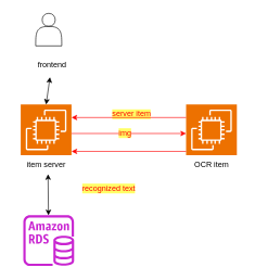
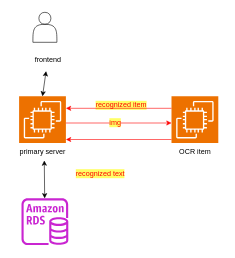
- <mxCell id="14" value="server item" style="text;html=1;align=center;verticalAlign=middle;resizable=0;points=[];autosize=1;strokeColor=none;fillColor=none;fontColor=#FF0000;labelBackgroundColor=#FFFF66;" vertex="1" parent="1"><mxGeometry x="146" y="160" width="110" height="30" as="geometry" /></mxCell>
+ <mxCell id="14" value="recognized item" style="text;html=1;align=center;verticalAlign=middle;resizable=0;points=[];autosize=1;strokeColor=none;fillColor=none;fontColor=#FF0000;labelBackgroundColor=#FFFF66;" vertex="1" parent="1"><mxGeometry x="146" y="160" width="110" height="30" as="geometry" /></mxCell>
- <mxCell id="4" value="item server" style="text;html=1;align=center;verticalAlign=middle;resizable=0;points=[];autosize=1;strokeColor=none;fillColor=none;" vertex="1" parent="1"><mxGeometry x="20" y="238" width="100" height="30" as="geometry" /></mxCell>
+ <mxCell id="4" value="primary server" style="text;html=1;align=center;verticalAlign=middle;resizable=0;points=[];autosize=1;strokeColor=none;fillColor=none;" vertex="1" parent="1"><mxGeometry x="20" y="238" width="100" height="30" as="geometry" /></mxCell>
